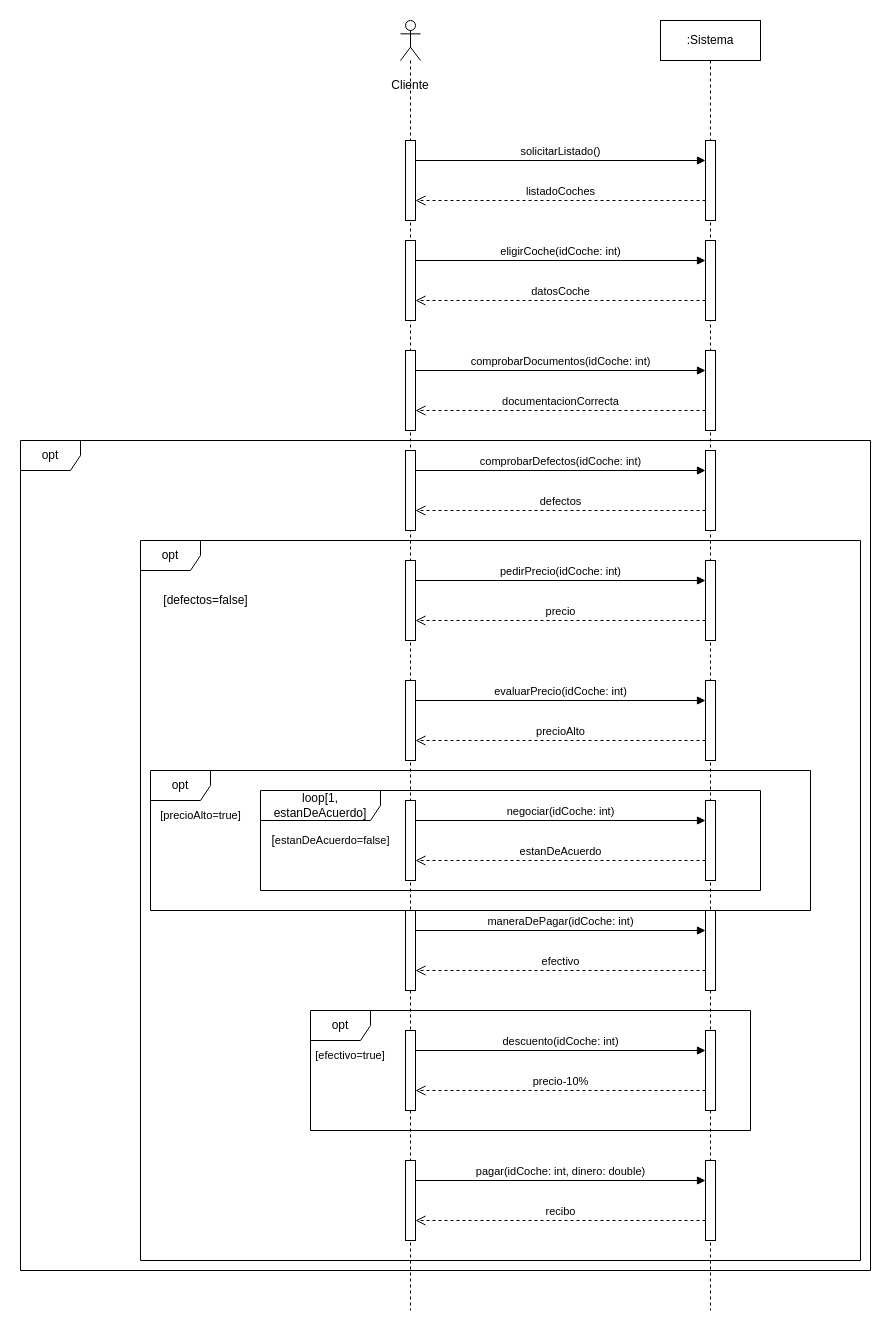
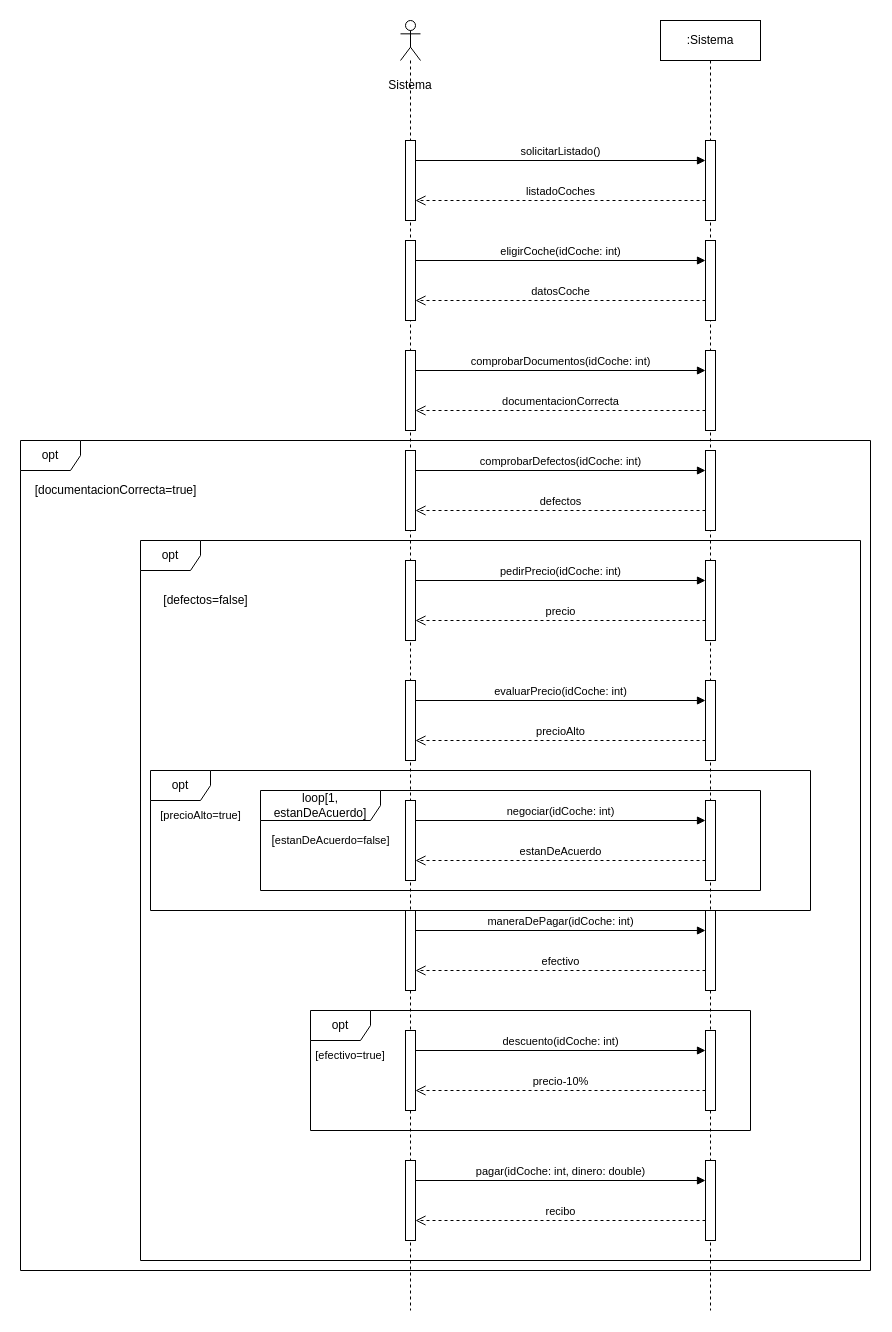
- <mxCell id="5" value="Cliente" style="text;html=1;align=center;verticalAlign=middle;whiteSpace=wrap;rounded=0;" vertex="1" parent="1"><mxGeometry x="380" y="70" width="60" height="30" as="geometry" /></mxCell>
+ <mxCell id="5" value="Sistema" style="text;html=1;align=center;verticalAlign=middle;whiteSpace=wrap;rounded=0;" vertex="1" parent="1"><mxGeometry x="380" y="70" width="60" height="30" as="geometry" /></mxCell>
+ <mxCell id="56" value="[documentacionCorrecta=true]" style="text;html=1;align=center;verticalAlign=middle;resizable=0;points=[];autosize=1;strokeColor=none;fillColor=none;" vertex="1" parent="1"><mxGeometry x="20" y="475" width="190" height="30" as="geometry" /></mxCell>
